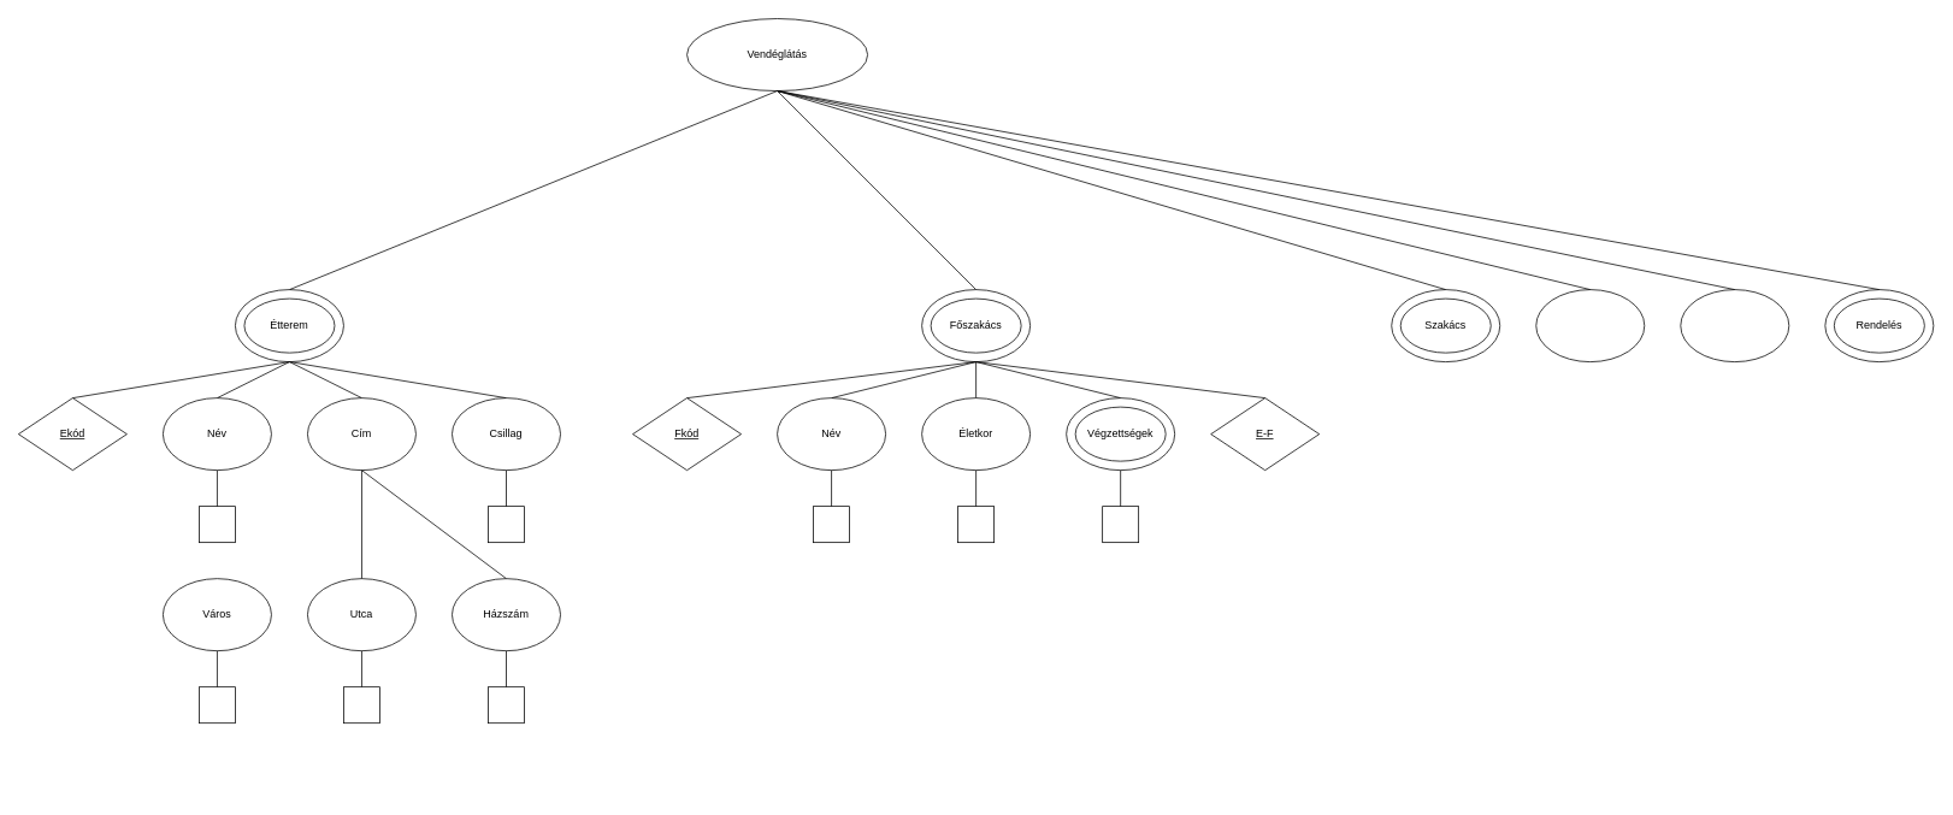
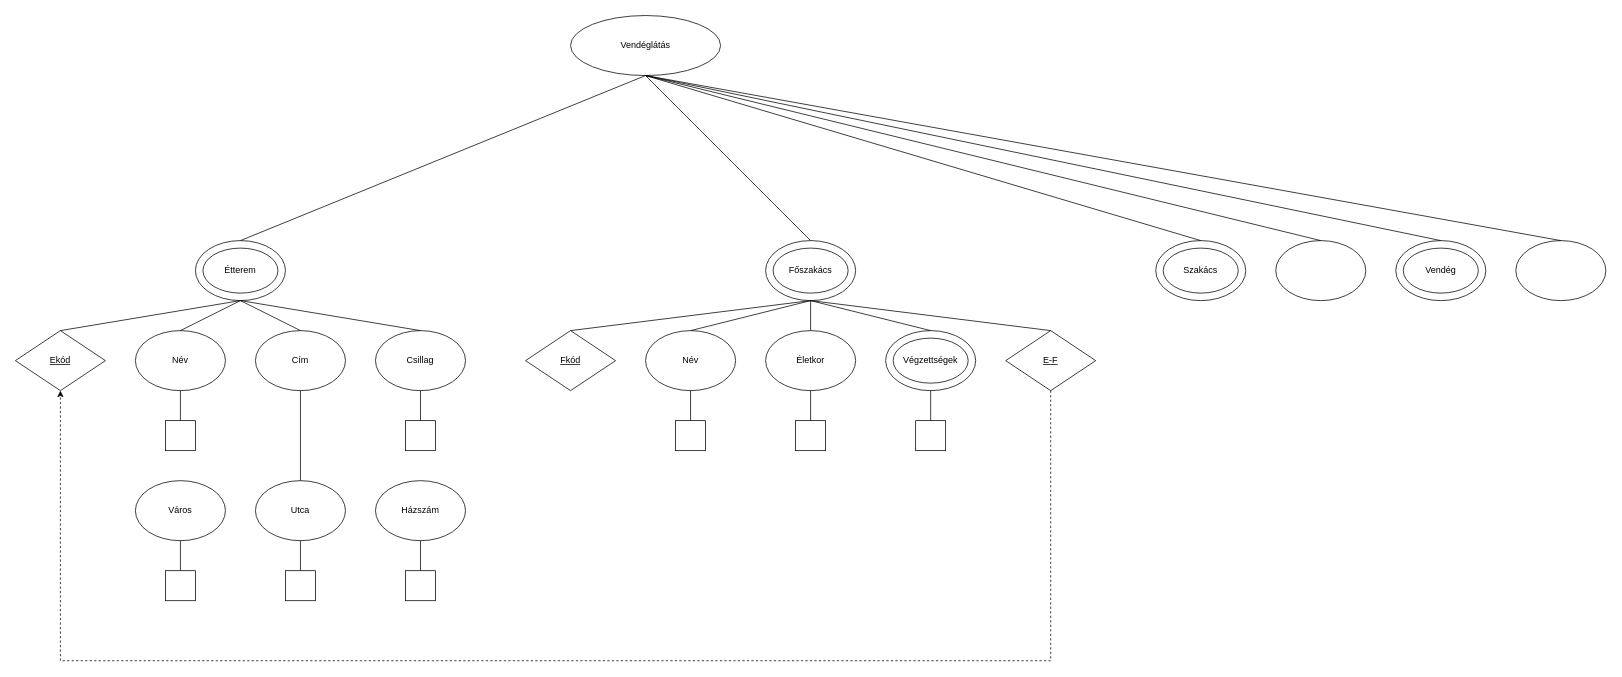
+ <mxCell id="18" value="&lt;div&gt;Vendég&lt;/div&gt;" style="ellipse;whiteSpace=wrap;html=1;" vertex="1" parent="1"><mxGeometry x="1870" y="330" width="100" height="60" as="geometry" /></mxCell>
- <mxCell id="20" value="Rendelés" style="ellipse;whiteSpace=wrap;html=1;" vertex="1" parent="1"><mxGeometry x="2030" y="330" width="100" height="60" as="geometry" /></mxCell>
- <mxCell id="22" value="" style="endArrow=none;html=1;rounded=0;entryX=0.5;entryY=1;entryDx=0;entryDy=0;exitX=0.5;exitY=0;exitDx=0;exitDy=0;" edge="1" parent="1" source="9" target="8"><mxGeometry width="50" height="50" relative="1" as="geometry"><mxPoint x="410" y="650" as="sourcePoint" /><mxPoint x="410" y="530" as="targetPoint" /></mxGeometry></mxCell>
+ <mxCell id="58" style="edgeStyle=orthogonalEdgeStyle;rounded=0;orthogonalLoop=1;jettySize=auto;html=1;entryX=0.5;entryY=1;entryDx=0;entryDy=0;dashed=1;" edge="1" parent="1" source="59" target="36"><mxGeometry relative="1" as="geometry"><Array as="points"><mxPoint x="1400" y="880" /><mxPoint x="80" y="880" /></Array></mxGeometry></mxCell>
